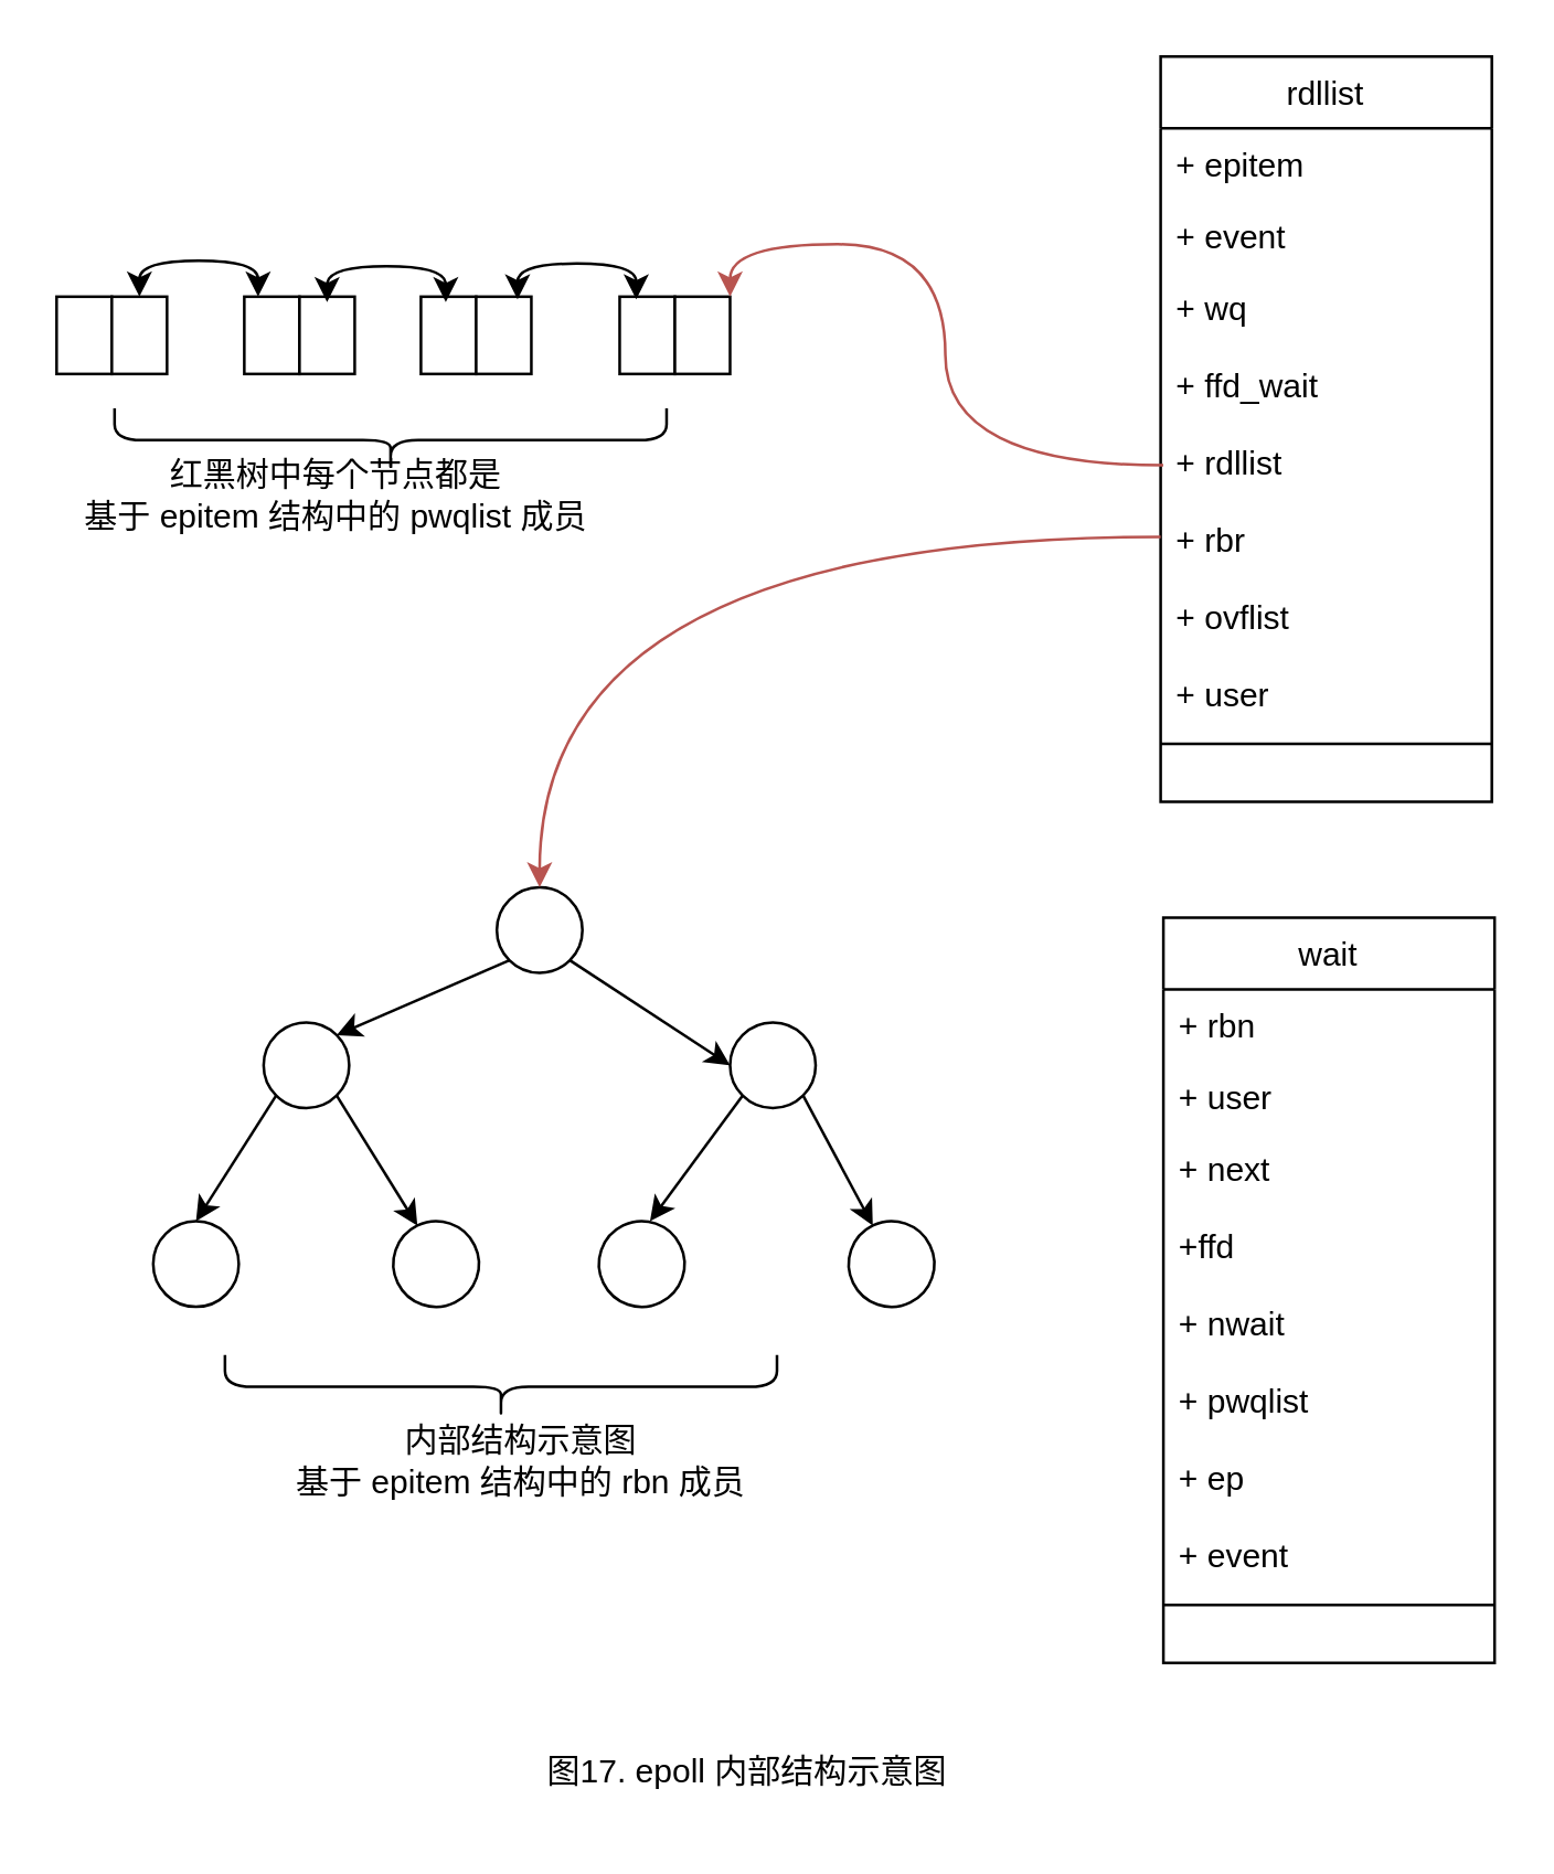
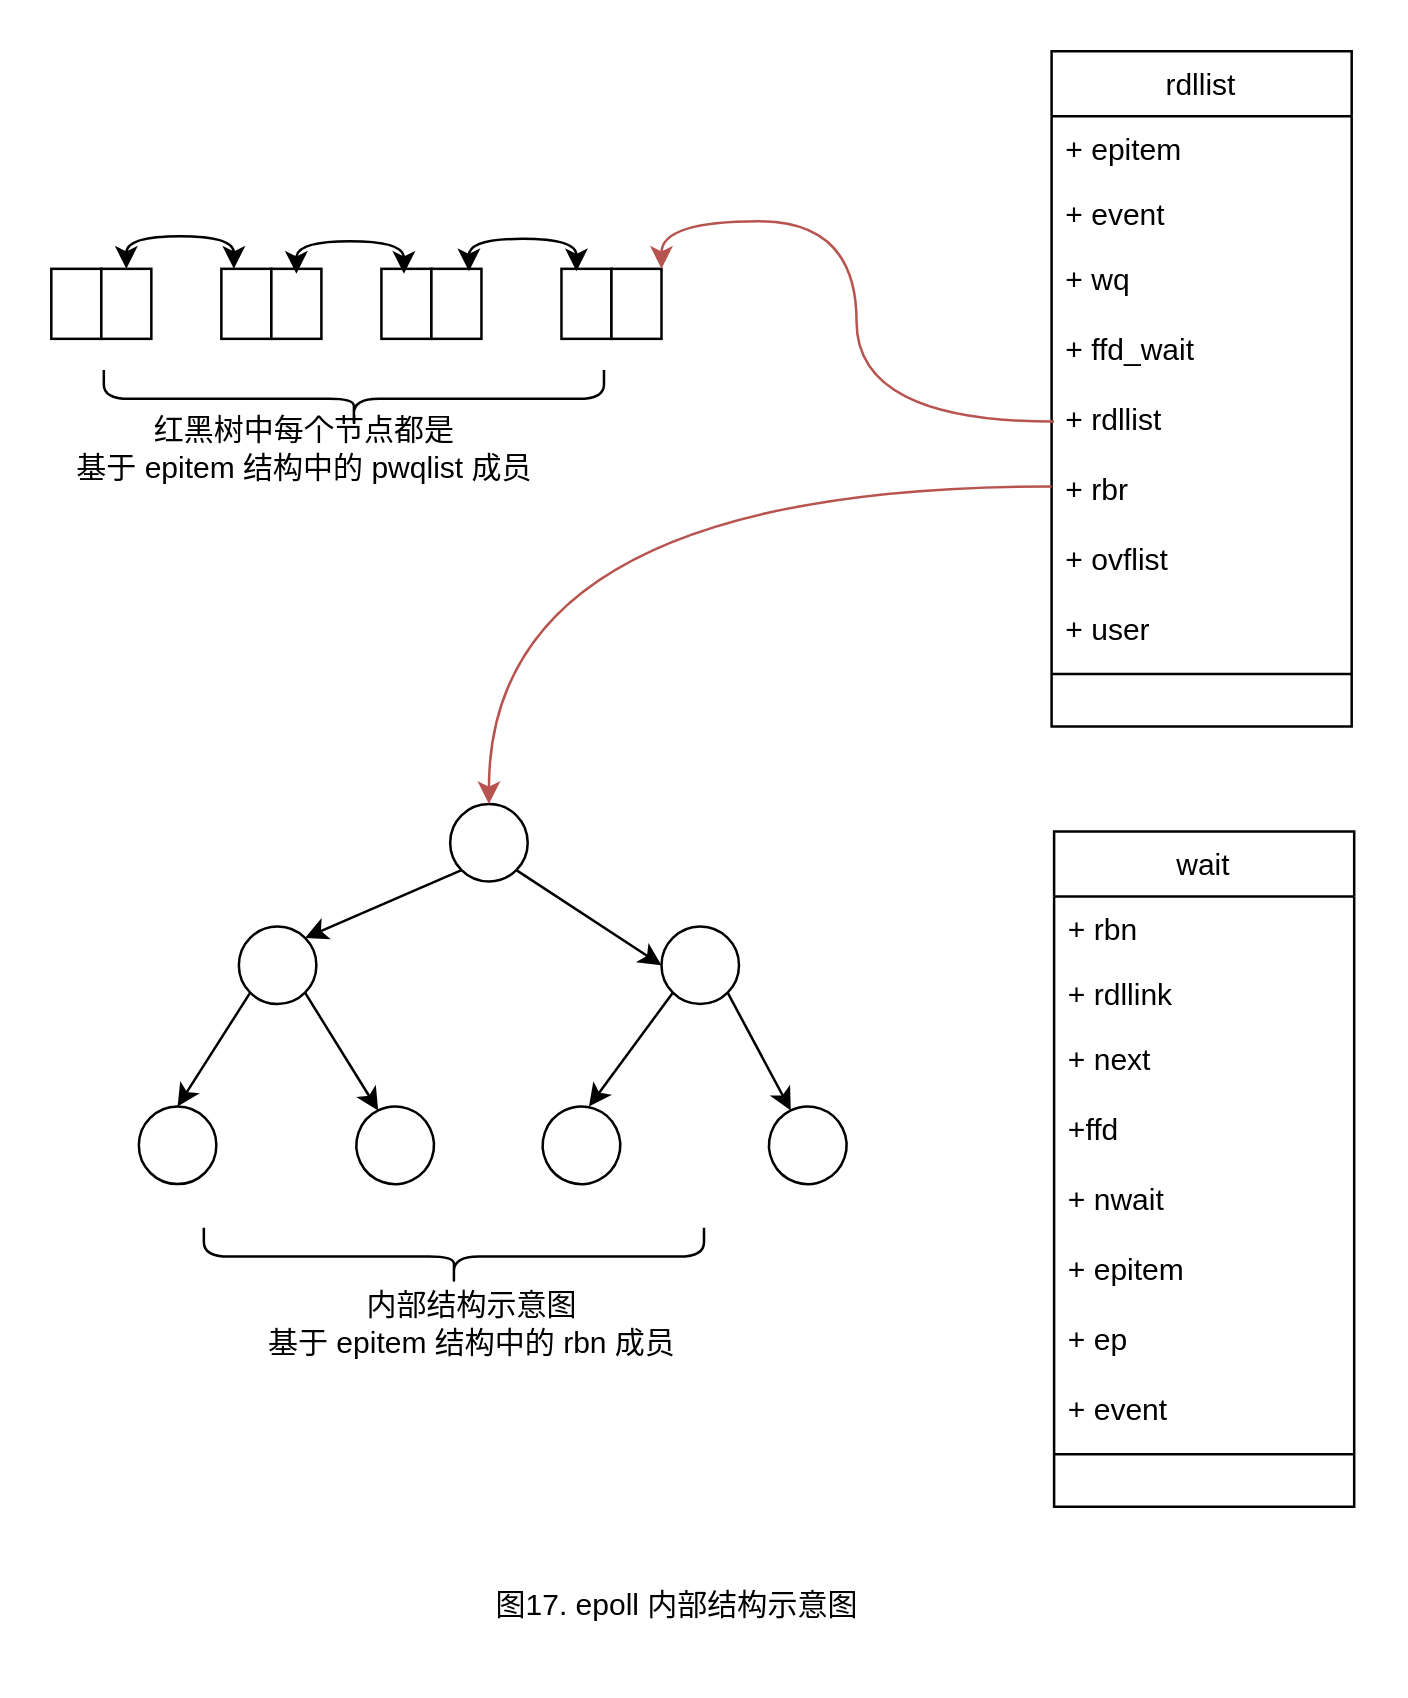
- <mxCell id="9" value="+ user" style="text;strokeColor=none;fillColor=none;align=left;verticalAlign=top;spacingLeft=4;spacingRight=4;overflow=hidden;rotatable=0;points=[[0,0.5],[1,0.5]];portConstraint=eastwest;" vertex="1" parent="7"><mxGeometry y="52" width="120" height="26" as="geometry" /></mxCell>
+ <mxCell id="9" value="+ rdllink" style="text;strokeColor=none;fillColor=none;align=left;verticalAlign=top;spacingLeft=4;spacingRight=4;overflow=hidden;rotatable=0;points=[[0,0.5],[1,0.5]];portConstraint=eastwest;" vertex="1" parent="7"><mxGeometry y="52" width="120" height="26" as="geometry" /></mxCell>
- <mxCell id="10" value="+ next&#10;&#10;+ffd&#10;&#10;+ nwait&#10;&#10;+ pwqlist&#10;&#10;+ ep&#10;&#10;+ event" style="text;strokeColor=none;fillColor=none;align=left;verticalAlign=top;spacingLeft=4;spacingRight=4;overflow=hidden;rotatable=0;points=[[0,0.5],[1,0.5]];portConstraint=eastwest;" vertex="1" parent="7"><mxGeometry y="78" width="120" height="192" as="geometry" /></mxCell>
+ <mxCell id="10" value="+ next&#10;&#10;+ffd&#10;&#10;+ nwait&#10;&#10;+ epitem&#10;&#10;+ ep&#10;&#10;+ event" style="text;strokeColor=none;fillColor=none;align=left;verticalAlign=top;spacingLeft=4;spacingRight=4;overflow=hidden;rotatable=0;points=[[0,0.5],[1,0.5]];portConstraint=eastwest;" vertex="1" parent="7"><mxGeometry y="78" width="120" height="192" as="geometry" /></mxCell>
